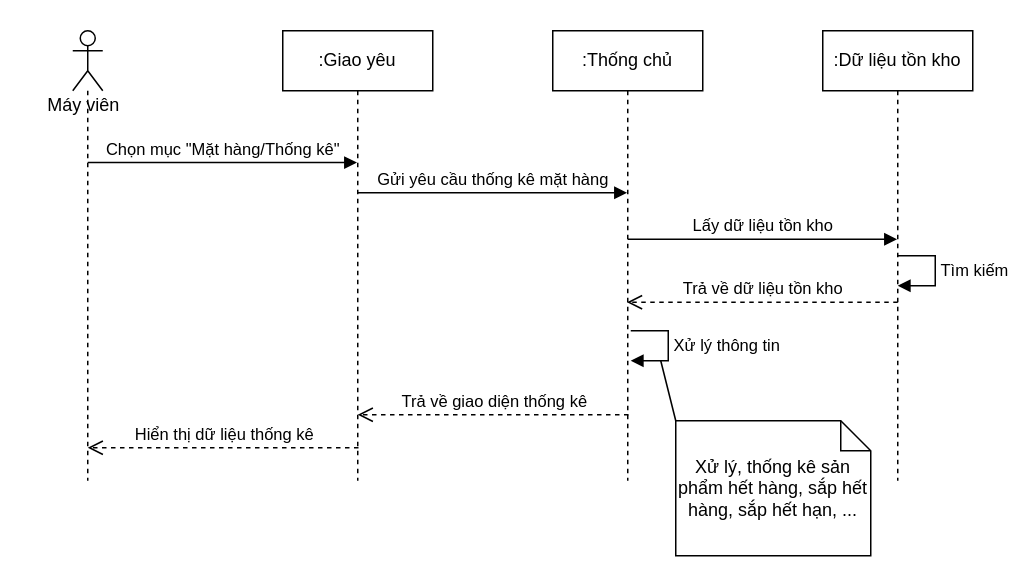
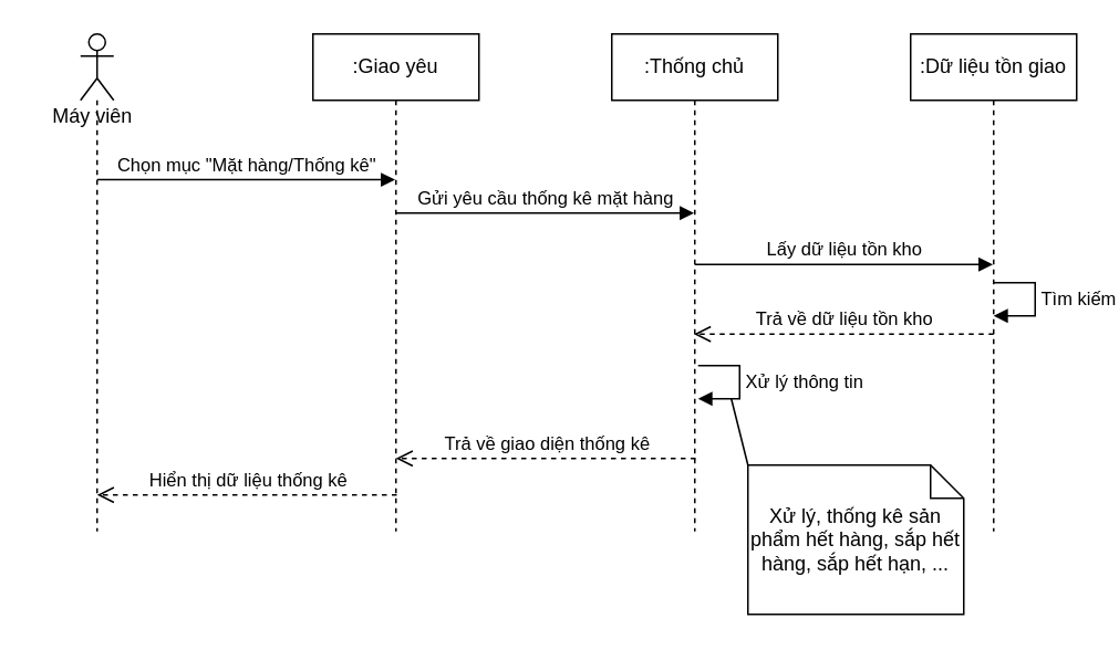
- <mxCell id="6" value=":Dữ liệu&amp;nbsp;tồn kho" style="shape=umlLifeline;perimeter=lifelinePerimeter;whiteSpace=wrap;html=1;container=1;collapsible=0;recursiveResize=0;outlineConnect=0;" vertex="1" parent="1"><mxGeometry x="548" y="20" width="100" height="300" as="geometry" /></mxCell>
+ <mxCell id="6" value=":Dữ liệu&amp;nbsp;tồn giao" style="shape=umlLifeline;perimeter=lifelinePerimeter;whiteSpace=wrap;html=1;container=1;collapsible=0;recursiveResize=0;outlineConnect=0;" vertex="1" parent="1"><mxGeometry x="548" y="20" width="100" height="300" as="geometry" /></mxCell>
